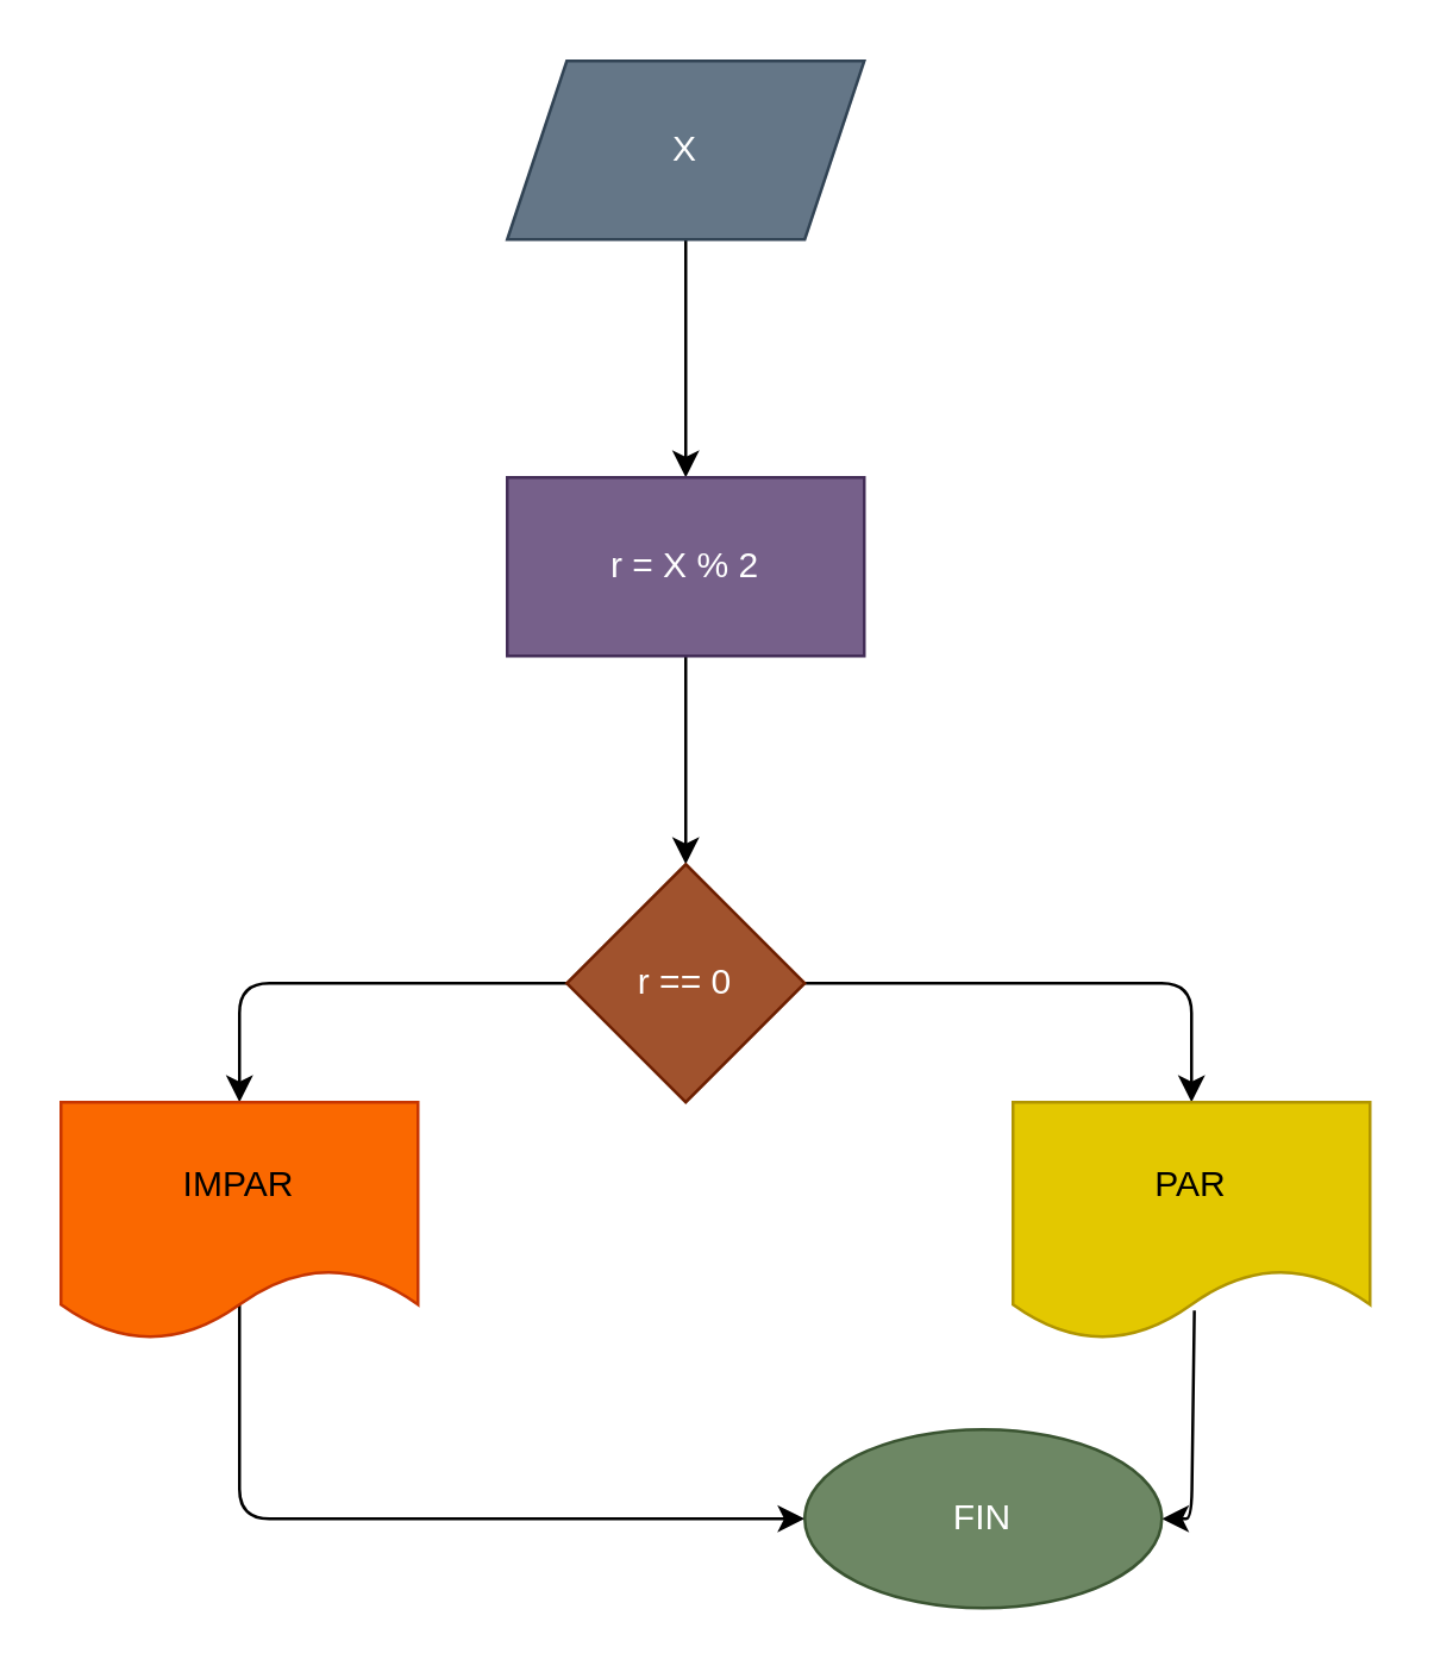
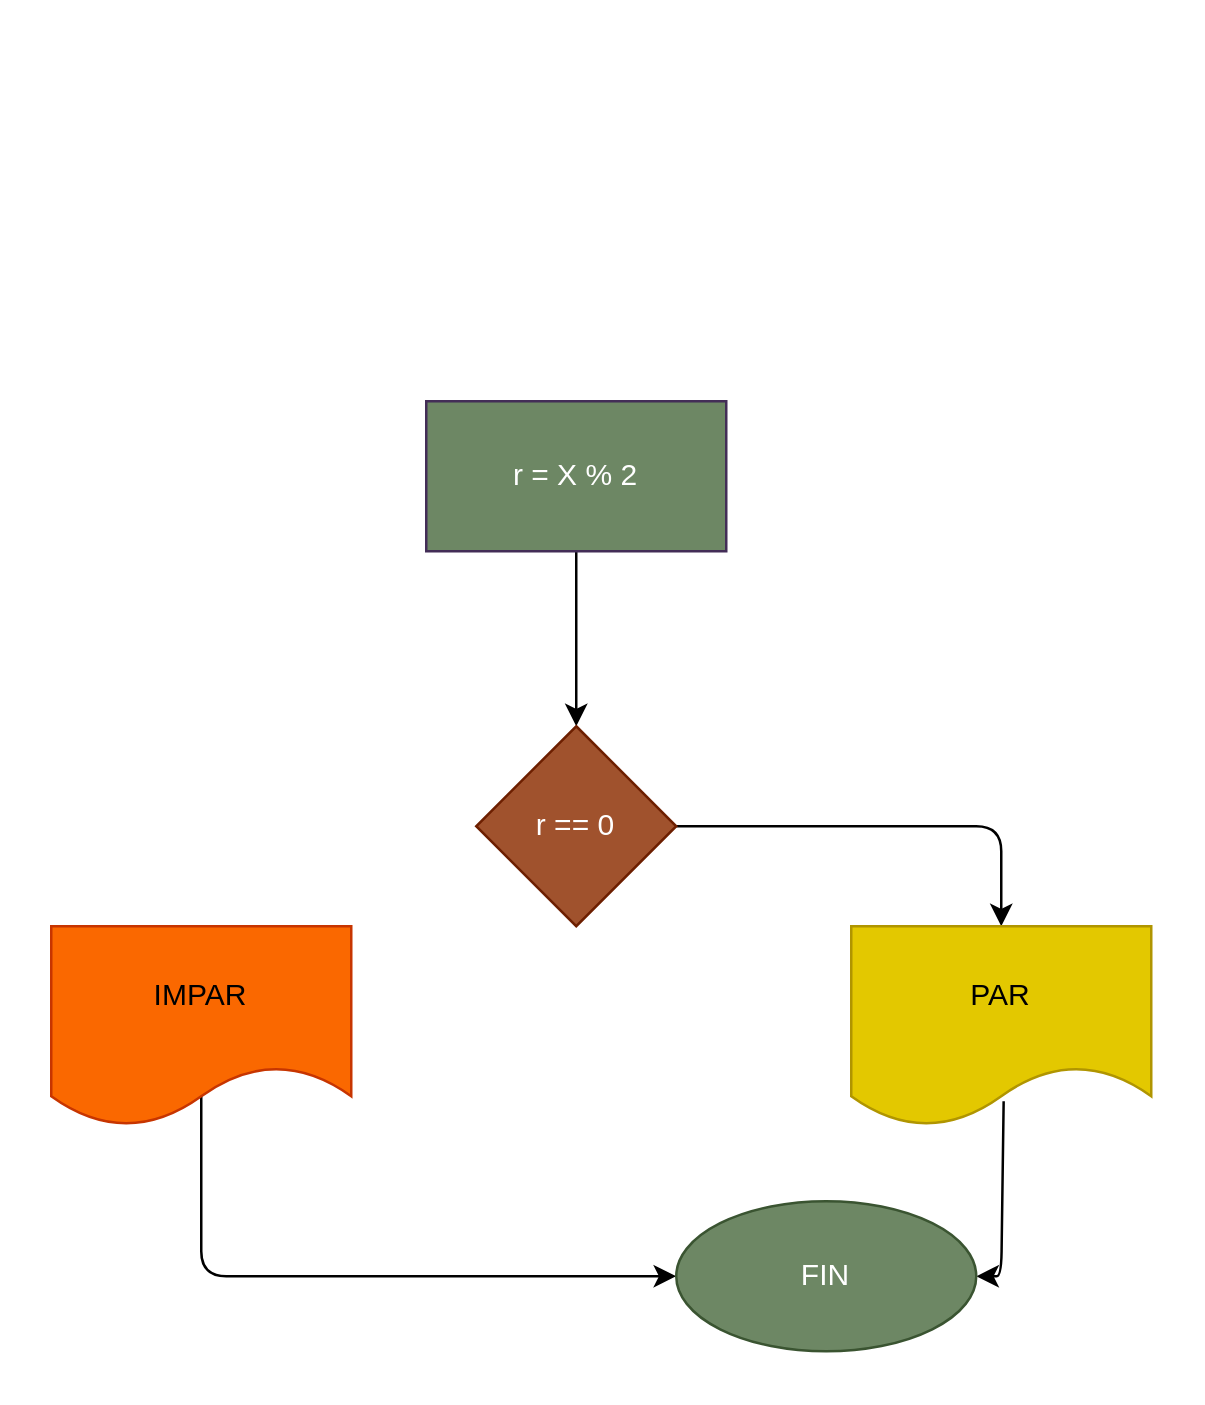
- <mxCell id="3" value="X" style="shape=parallelogram;perimeter=parallelogramPerimeter;whiteSpace=wrap;html=1;fixedSize=1;fillColor=#647687;fontColor=#ffffff;strokeColor=#314354;" parent="1" vertex="1"><mxGeometry x="170" y="20" width="120" height="60" as="geometry" /></mxCell>
- <mxCell id="2" value="" style="edgeStyle=none;html=1;" parent="1" source="3" target="5" edge="1"><mxGeometry relative="1" as="geometry" /></mxCell>
- <mxCell id="5" value="r = X % 2" style="whiteSpace=wrap;html=1;fillColor=#76608a;fontColor=#ffffff;strokeColor=#432D57;" parent="1" vertex="1"><mxGeometry x="170" y="160" width="120" height="60" as="geometry" /></mxCell>
+ <mxCell id="5" value="r = X % 2" style="whiteSpace=wrap;html=1;fillColor=#6d8764;fontColor=#ffffff;strokeColor=#432D57;" parent="1" vertex="1"><mxGeometry x="170" y="160" width="120" height="60" as="geometry" /></mxCell>
- <mxCell id="7" value="" style="edgeStyle=none;html=1;entryX=0.5;entryY=0;entryDx=0;entryDy=0;" parent="1" source="8" target="12" edge="1"><mxGeometry relative="1" as="geometry"><Array as="points"><mxPoint x="80" y="330" /></Array><mxPoint x="80" y="370" as="targetPoint" /></mxGeometry></mxCell>
